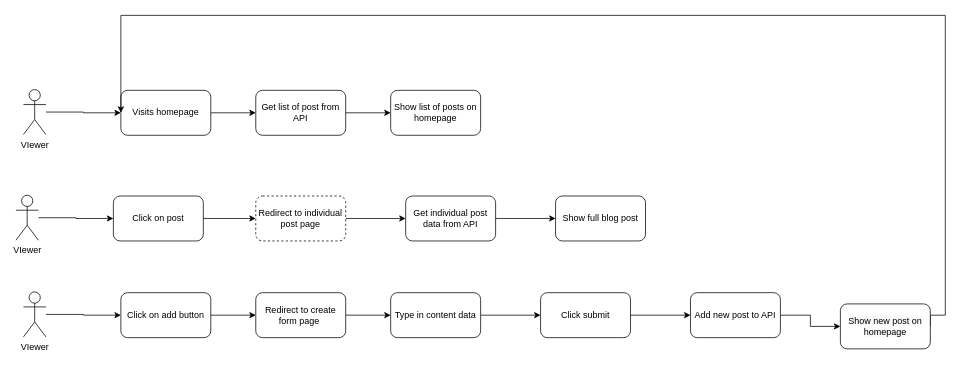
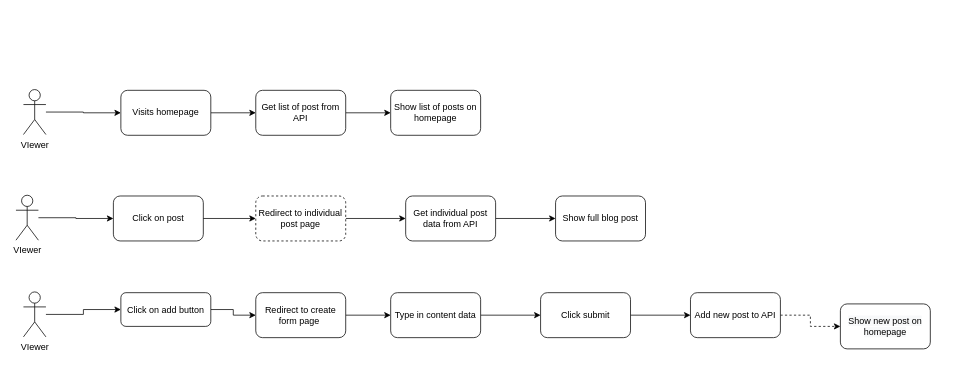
- <mxCell id="30" style="edgeStyle=orthogonalEdgeStyle;rounded=0;orthogonalLoop=1;jettySize=auto;html=1;exitX=1;exitY=0.5;exitDx=0;exitDy=0;entryX=0;entryY=0.5;entryDx=0;entryDy=0;" edge="1" parent="1" source="31" target="5"><mxGeometry relative="1" as="geometry"><mxPoint x="151" y="-303.556" as="targetPoint" /><Array as="points"><mxPoint x="1260" y="420" /><mxPoint x="1260" y="20" /><mxPoint x="160" y="20" /></Array></mxGeometry></mxCell>
- <mxCell id="18" value="Click on add button" style="rounded=1;whiteSpace=wrap;html=1;" vertex="1" parent="1"><mxGeometry x="160" y="390" width="120" height="60" as="geometry" /></mxCell>
+ <mxCell id="18" value="Click on add button" style="rounded=1;whiteSpace=wrap;html=1;" vertex="1" parent="1"><mxGeometry x="160" y="390" width="120" height="45" as="geometry" /></mxCell>
- <mxCell id="28" value="" style="edgeStyle=orthogonalEdgeStyle;rounded=0;orthogonalLoop=1;jettySize=auto;html=1;" edge="1" parent="1" source="29" target="31"><mxGeometry relative="1" as="geometry" /></mxCell>
+ <mxCell id="28" value="" style="edgeStyle=orthogonalEdgeStyle;rounded=0;orthogonalLoop=1;jettySize=auto;html=1;dashed=1;" edge="1" parent="1" source="29" target="31"><mxGeometry relative="1" as="geometry" /></mxCell>
